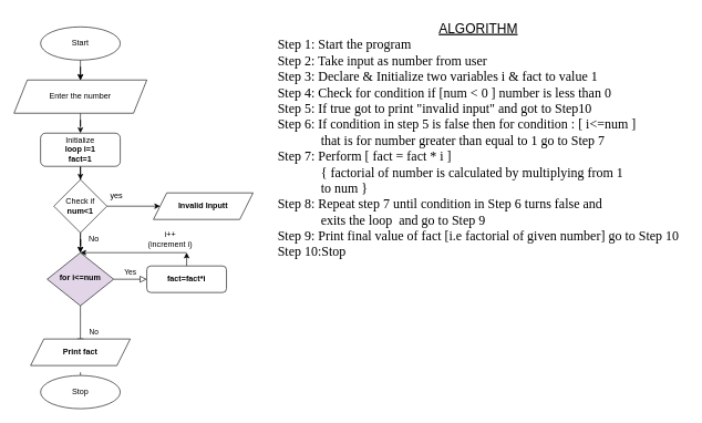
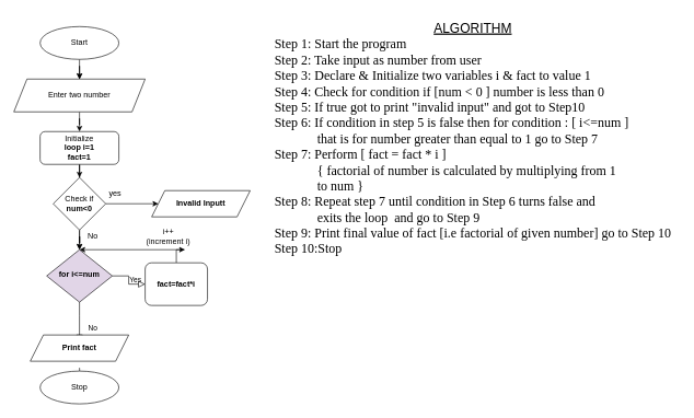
- <mxCell id="10" value="Enter the number" style="shape=parallelogram;perimeter=parallelogramPerimeter;whiteSpace=wrap;html=1;fixedSize=1;" parent="1" vertex="1"><mxGeometry x="20" y="120" width="200" height="50" as="geometry" /></mxCell>
+ <mxCell id="10" value="Enter two number" style="shape=parallelogram;perimeter=parallelogramPerimeter;whiteSpace=wrap;html=1;fixedSize=1;" parent="1" vertex="1"><mxGeometry x="20" y="120" width="200" height="50" as="geometry" /></mxCell>
- <mxCell id="17" value="Check if&lt;br&gt;&lt;b&gt;num&amp;lt;1&lt;/b&gt;" style="rhombus;whiteSpace=wrap;html=1;" parent="1" vertex="1"><mxGeometry x="80" y="270" width="80" height="80" as="geometry" /></mxCell>
+ <mxCell id="17" value="Check if&lt;br&gt;&lt;b&gt;num&amp;lt;0&lt;/b&gt;" style="rhombus;whiteSpace=wrap;html=1;" parent="1" vertex="1"><mxGeometry x="80" y="270" width="80" height="80" as="geometry" /></mxCell>
- <mxCell id="7" value="&lt;b&gt;fact=fact*i&lt;/b&gt;" style="rounded=1;whiteSpace=wrap;html=1;fontSize=12;glass=0;strokeWidth=1;shadow=0;" parent="1" vertex="1"><mxGeometry x="220" y="400" width="120" height="40" as="geometry" /></mxCell>
+ <mxCell id="7" value="&lt;b&gt;fact=fact*i&lt;/b&gt;" style="rounded=1;whiteSpace=wrap;html=1;fontSize=12;glass=0;strokeWidth=1;shadow=0;" parent="1" vertex="1"><mxGeometry x="220" y="400" width="95" height="65" as="geometry" /></mxCell>
